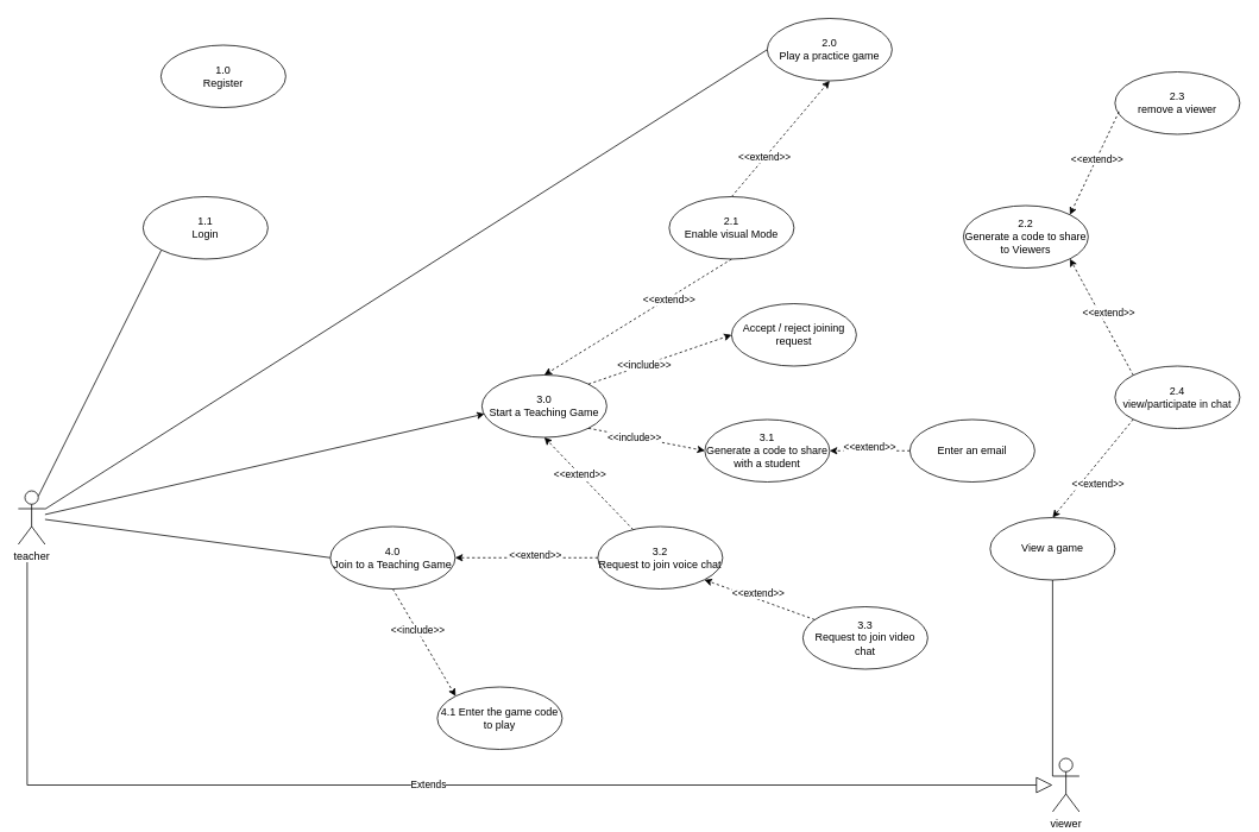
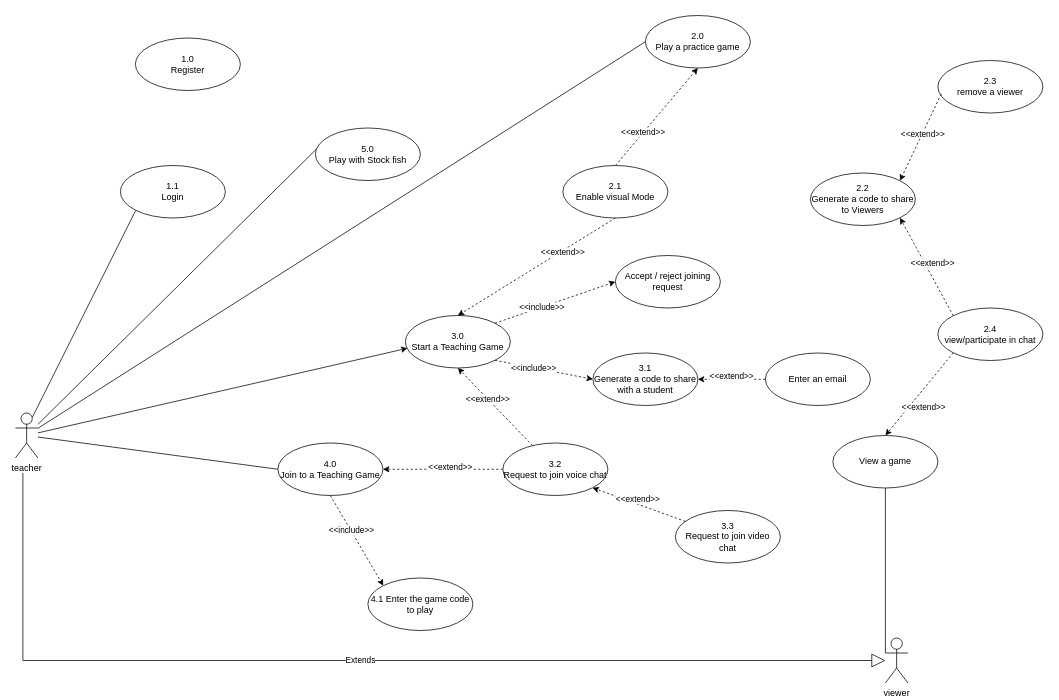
+ <mxCell id="27" value="5.0&lt;br&gt;Play with Stock fish" style="ellipse;whiteSpace=wrap;html=1;" parent="1" vertex="1"><mxGeometry x="420" y="170" width="140" height="70" as="geometry" /></mxCell>
+ <mxCell id="5" style="edgeStyle=none;rounded=0;orthogonalLoop=1;jettySize=auto;html=1;entryX=0.022;entryY=0.379;entryDx=0;entryDy=0;entryPerimeter=0;endArrow=none;endFill=0;" parent="1" source="6" target="27" edge="1"><mxGeometry relative="1" as="geometry" /></mxCell>
